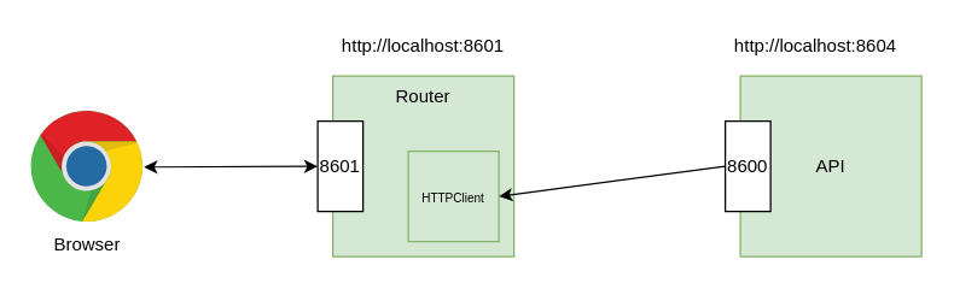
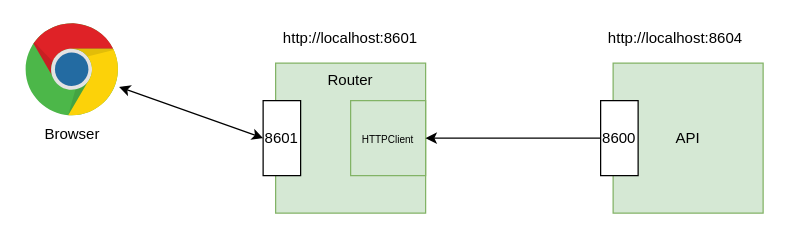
- <mxCell id="8" value="Browser" style="dashed=0;outlineConnect=0;html=1;align=center;labelPosition=center;verticalLabelPosition=bottom;verticalAlign=top;shape=mxgraph.weblogos.chrome" vertex="1" parent="1"><mxGeometry x="20" y="73" width="74.8" height="75.4" as="geometry" /></mxCell>
+ <mxCell id="8" value="Browser" style="dashed=0;outlineConnect=0;html=1;align=center;labelPosition=center;verticalLabelPosition=bottom;verticalAlign=top;shape=mxgraph.weblogos.chrome" vertex="1" parent="1"><mxGeometry x="20" y="18" width="74.8" height="75.4" as="geometry" /></mxCell>
- <mxCell id="6" value="&lt;font style=&quot;font-size: 8px&quot;&gt;HTTPClient&lt;/font&gt;" style="rounded=0;whiteSpace=wrap;html=1;fillColor=#d5e8d4;strokeColor=#82b366;" vertex="1" parent="1"><mxGeometry x="270" y="100" width="60" height="60" as="geometry" /></mxCell>
+ <mxCell id="6" value="&lt;font style=&quot;font-size: 8px&quot;&gt;HTTPClient&lt;/font&gt;" style="rounded=0;whiteSpace=wrap;html=1;fillColor=#d5e8d4;strokeColor=#82b366;" vertex="1" parent="1"><mxGeometry x="280" y="80" width="60" height="60" as="geometry" /></mxCell>
